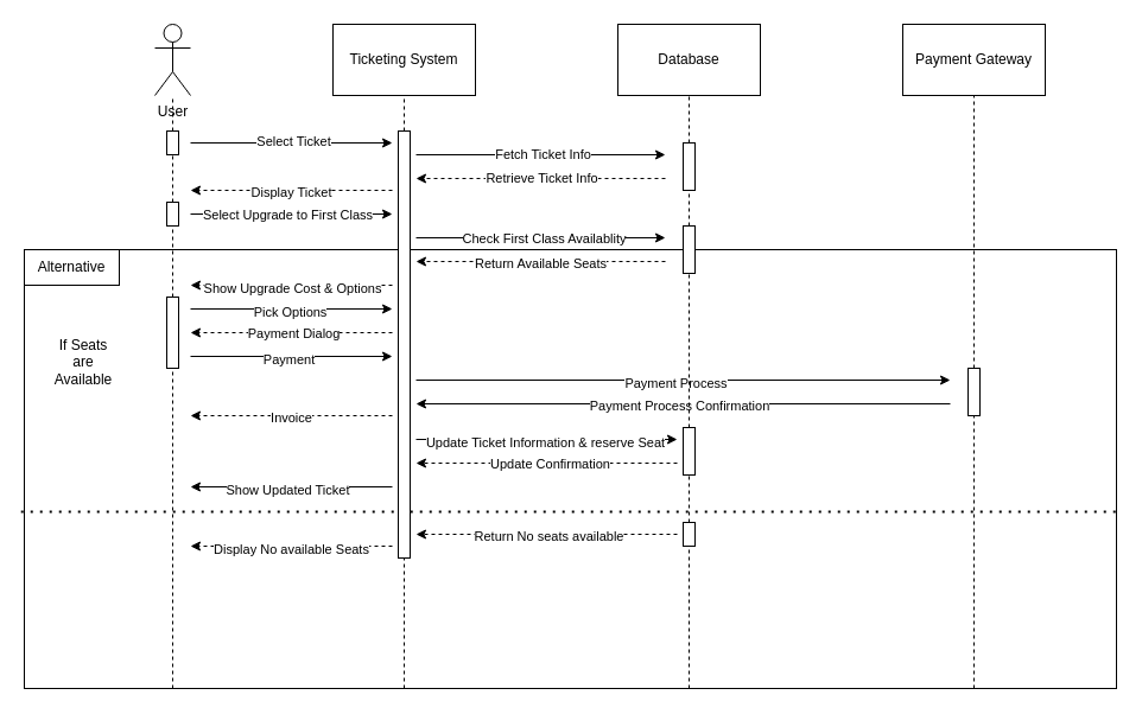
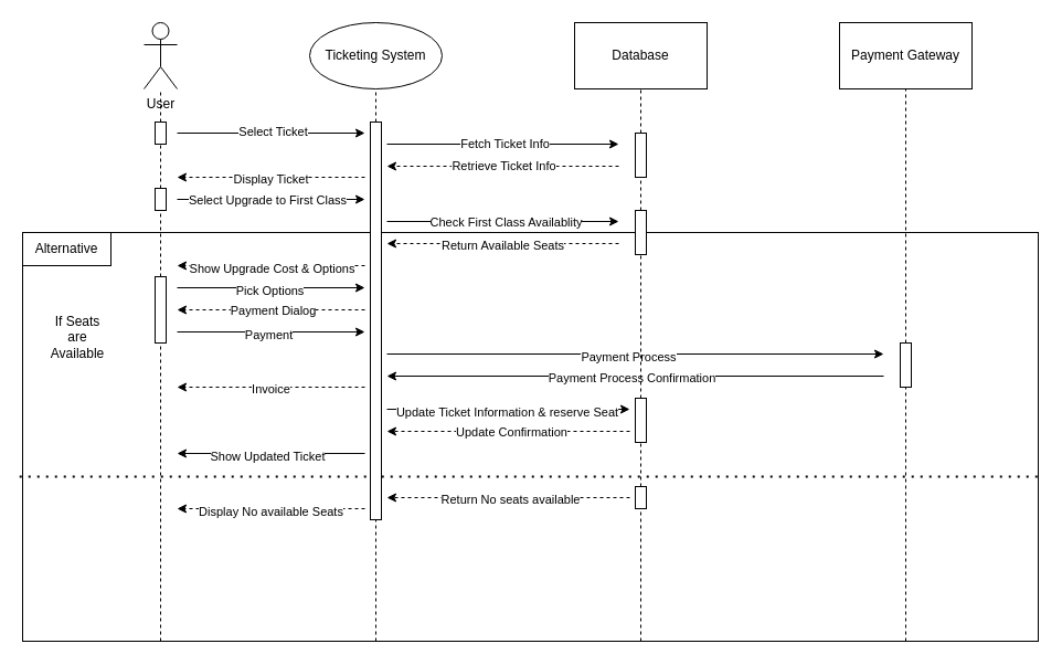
- <mxCell id="3" value="Ticketing System" style="rounded=0;whiteSpace=wrap;html=1;" vertex="1" parent="1"><mxGeometry x="280" y="20" width="120" height="60" as="geometry" /></mxCell>
+ <mxCell id="3" value="Ticketing System" style="ellipse;whiteSpace=wrap;html=1;" vertex="1" parent="1"><mxGeometry x="280" y="20" width="120" height="60" as="geometry" /></mxCell>
